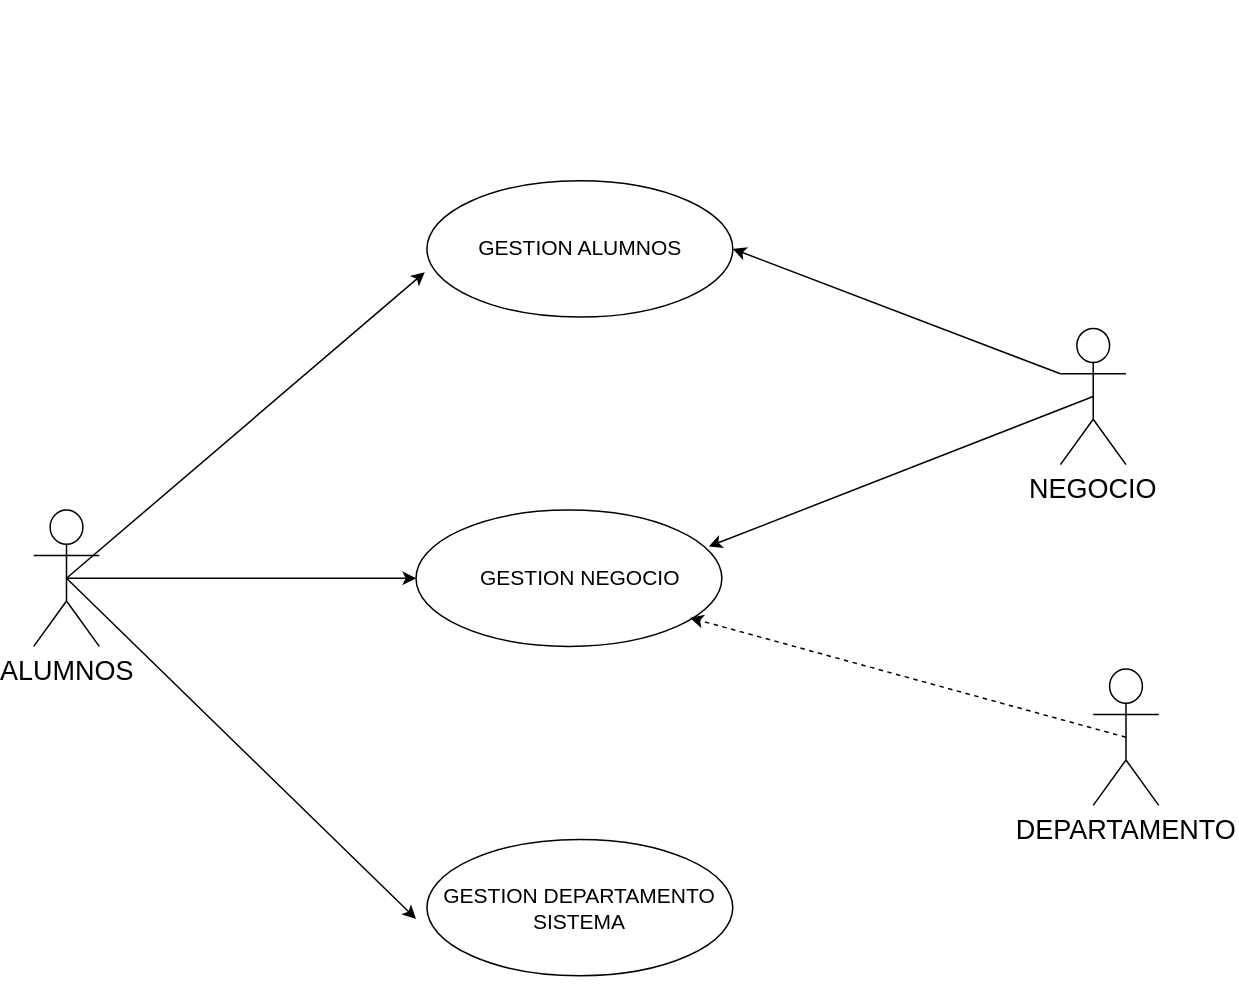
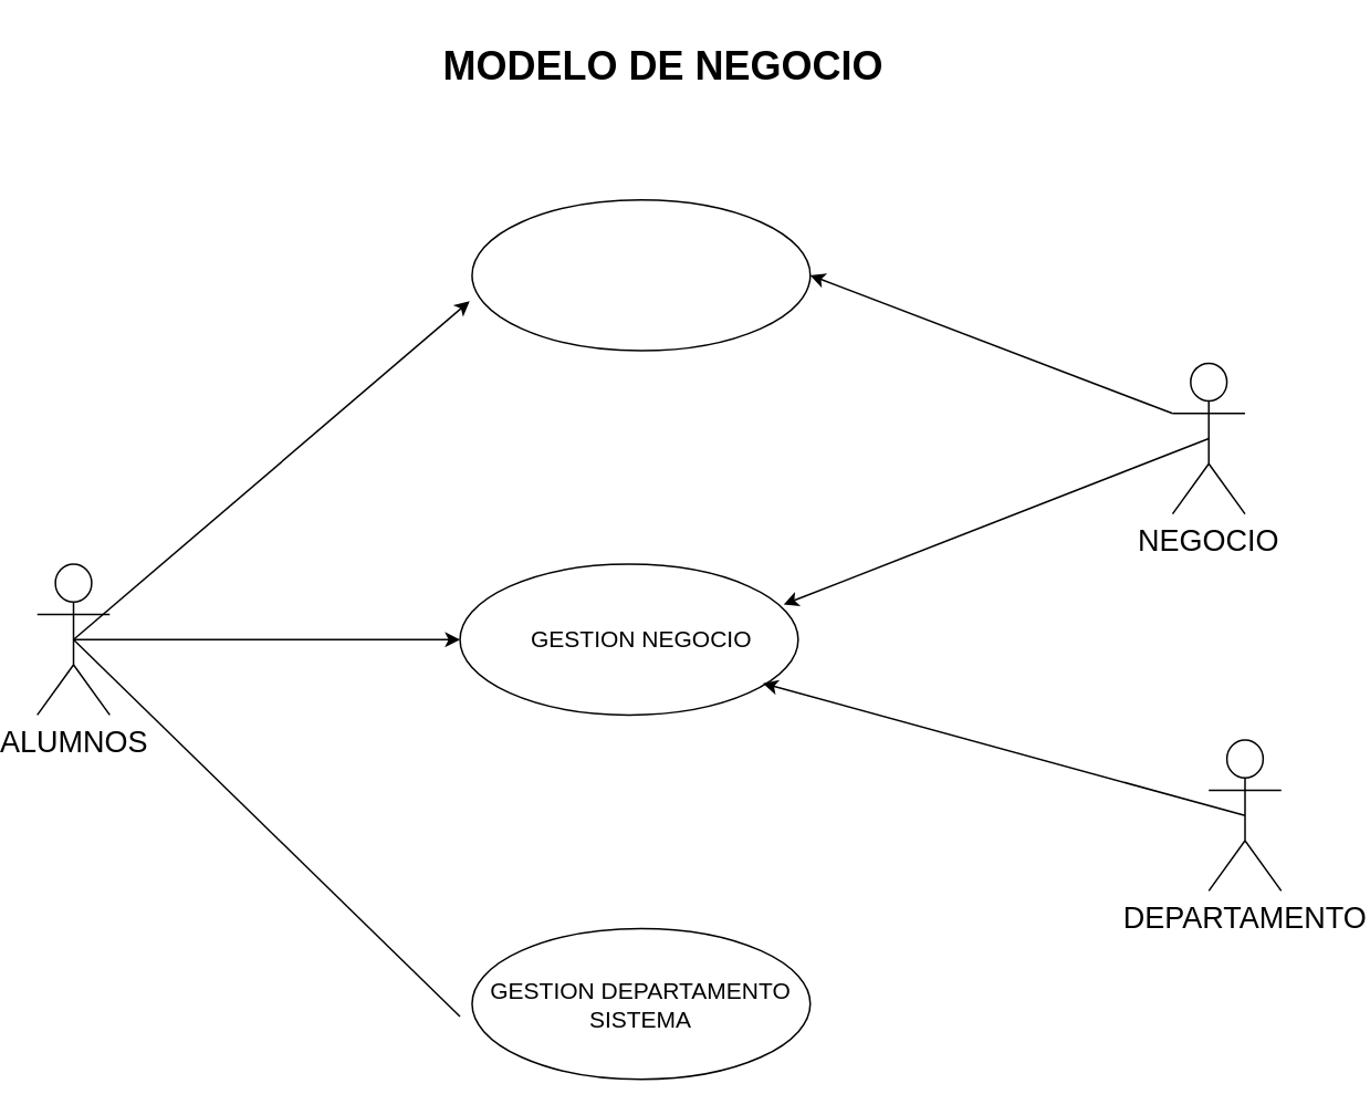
+ <mxCell id="22" value="&lt;h1&gt;MODELO DE NEGOCIO&lt;/h1&gt;" style="text;html=1;strokeColor=none;fillColor=none;spacing=5;spacingTop=-20;whiteSpace=wrap;overflow=hidden;rounded=0;" parent="1" vertex="1"><mxGeometry x="260" y="20" width="311" height="60" as="geometry" /></mxCell>
- <mxCell id="8" value="&lt;font style=&quot;font-size: 14px&quot;&gt;GESTION ALUMNOS&lt;/font&gt;" style="text;html=1;strokeColor=none;fillColor=none;align=center;verticalAlign=middle;whiteSpace=wrap;rounded=0;" parent="6" vertex="1"><mxGeometry x="14.563" y="30.286" width="174.757" height="30.286" as="geometry" /></mxCell>
- <mxCell id="21" value="" style="endArrow=classic;html=1;exitX=0.5;exitY=0.5;exitDx=0;exitDy=0;exitPerimeter=0;entryX=0.92;entryY=1.371;entryDx=0;entryDy=0;entryPerimeter=0;dashed=1;" parent="2" source="4" target="20" edge="1"><mxGeometry width="50" height="50" relative="1" as="geometry"><mxPoint x="-29.126" y="643.571" as="sourcePoint" /><mxPoint x="466.019" y="272.571" as="targetPoint" /></mxGeometry></mxCell>
+ <mxCell id="21" value="" style="endArrow=classic;html=1;exitX=0.5;exitY=0.5;exitDx=0;exitDy=0;exitPerimeter=0;entryX=0.92;entryY=1.371;entryDx=0;entryDy=0;entryPerimeter=0;" parent="2" source="4" target="20" edge="1"><mxGeometry width="50" height="50" relative="1" as="geometry"><mxPoint x="-29.126" y="643.571" as="sourcePoint" /><mxPoint x="466.019" y="272.571" as="targetPoint" /></mxGeometry></mxCell>
- <mxCell id="17" value="" style="endArrow=classic;html=1;entryX=0;entryY=0.75;entryDx=0;entryDy=0;exitX=0.5;exitY=0.5;exitDx=0;exitDy=0;exitPerimeter=0;" parent="2" source="3" target="14" edge="1"><mxGeometry width="50" height="50" relative="1" as="geometry"><mxPoint x="-29.126" y="643.571" as="sourcePoint" /><mxPoint x="43.689" y="567.857" as="targetPoint" /></mxGeometry></mxCell>
+ <mxCell id="17" value="" style="endArrow=none;html=1;entryX=0;entryY=0.75;entryDx=0;entryDy=0;exitX=0.5;exitY=0.5;exitDx=0;exitDy=0;exitPerimeter=0;" parent="2" source="3" target="14" edge="1"><mxGeometry width="50" height="50" relative="1" as="geometry"><mxPoint x="-29.126" y="643.571" as="sourcePoint" /><mxPoint x="43.689" y="567.857" as="targetPoint" /></mxGeometry></mxCell>
